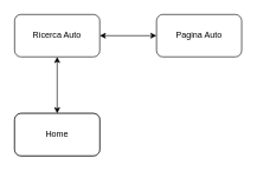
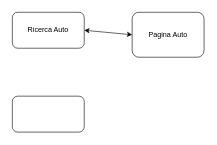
- <mxCell id="5" value="Pagina Auto" style="whiteSpace=wrap;html=1;rounded=1;" vertex="1" parent="1"><mxGeometry x="220" y="20" width="120" height="60" as="geometry" /></mxCell>
+ <mxCell id="5" value="Pagina Auto" style="whiteSpace=wrap;html=1;rounded=1;" vertex="1" parent="1"><mxGeometry x="220" y="20" width="120" height="75" as="geometry" /></mxCell>
- <mxCell id="6" value="" style="endArrow=classic;startArrow=classic;html=1;entryX=0.5;entryY=1;entryDx=0;entryDy=0;exitX=0.5;exitY=0;exitDx=0;exitDy=0;" edge="1" parent="1" source="3" target="4"><mxGeometry width="50" height="50" relative="1" as="geometry"><mxPoint x="-90" y="290" as="sourcePoint" /><mxPoint x="-40" y="240" as="targetPoint" /></mxGeometry></mxCell>
- <mxCell id="3" value="Home" style="rounded=1;whiteSpace=wrap;html=1;" parent="1" vertex="1"><mxGeometry x="20" y="160" width="120" height="60" as="geometry" /></mxCell>
